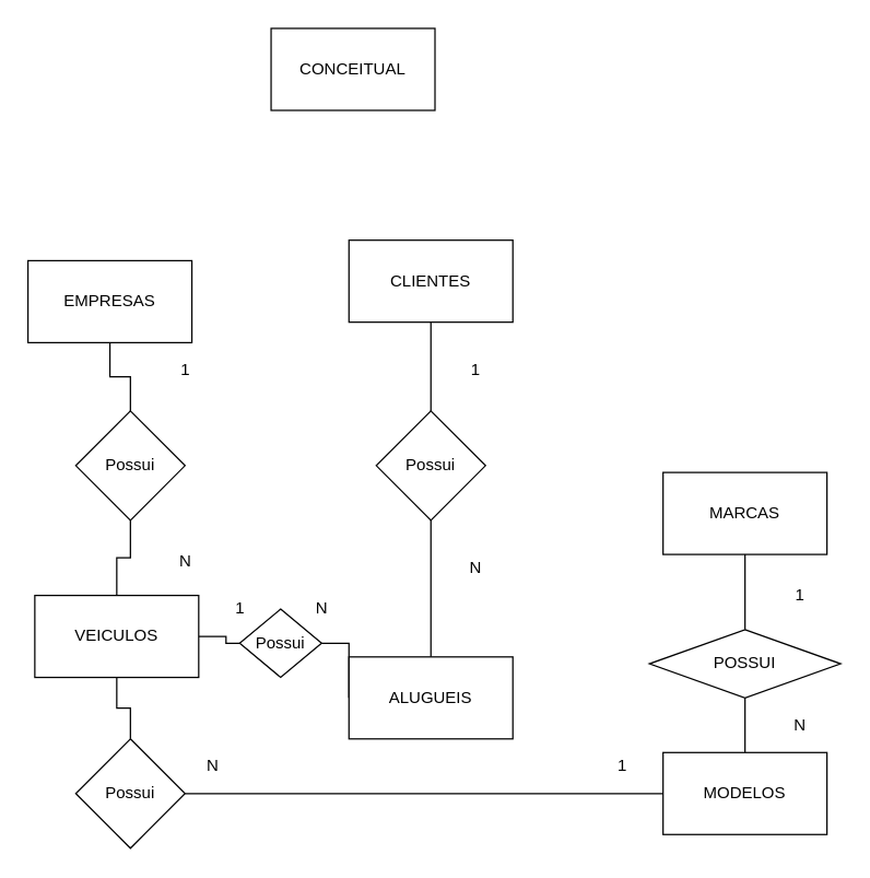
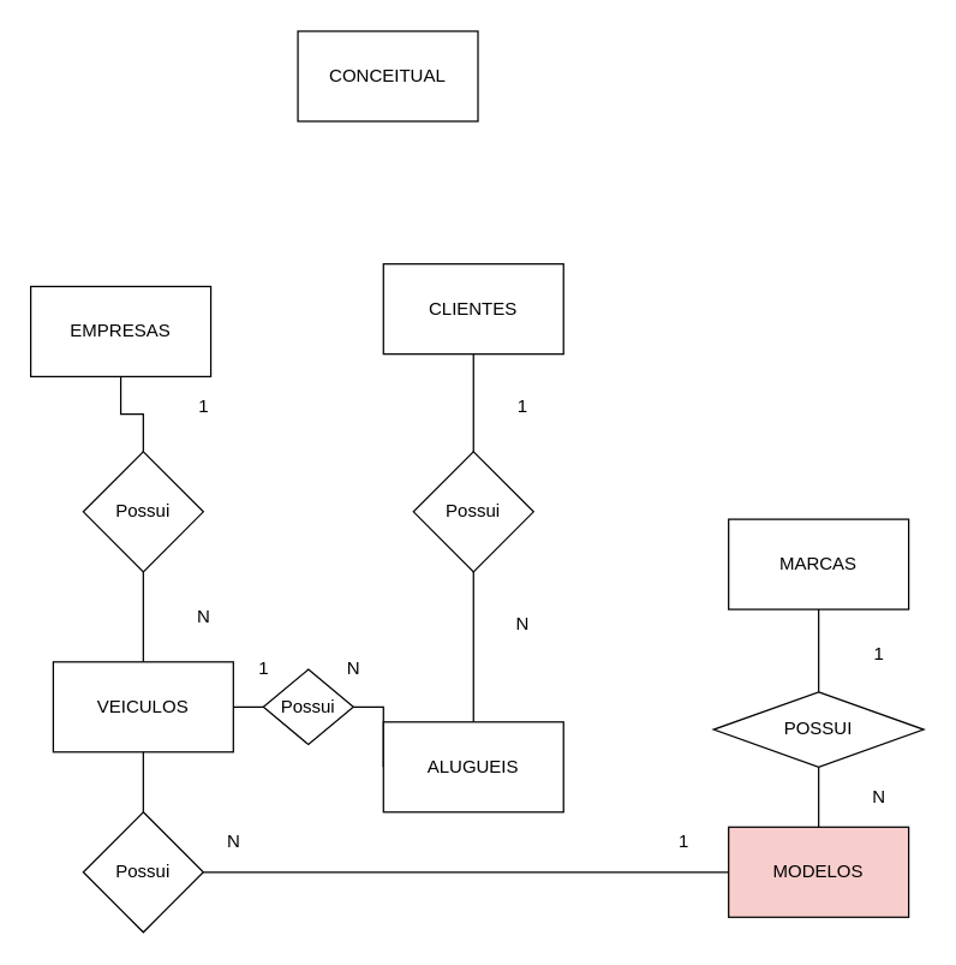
- <mxCell id="5" value="VEICULOS" style="rounded=0;whiteSpace=wrap;html=1;" parent="1" vertex="1"><mxGeometry x="25" y="435" width="120" height="60" as="geometry" /></mxCell>
+ <mxCell id="5" value="VEICULOS" style="rounded=0;whiteSpace=wrap;html=1;" parent="1" vertex="1"><mxGeometry x="35" y="440" width="120" height="60" as="geometry" /></mxCell>
- <mxCell id="11" value="MODELOS" style="rounded=0;whiteSpace=wrap;html=1;" parent="1" vertex="1"><mxGeometry x="485" y="550" width="120" height="60" as="geometry" /></mxCell>
+ <mxCell id="11" value="MODELOS" style="rounded=0;whiteSpace=wrap;html=1;fillColor=#f8cecc;" parent="1" vertex="1"><mxGeometry x="485" y="550" width="120" height="60" as="geometry" /></mxCell>
